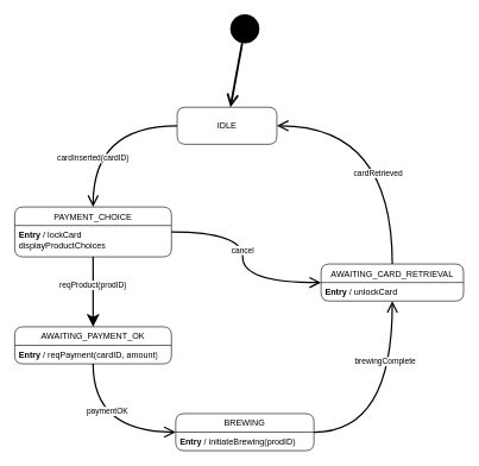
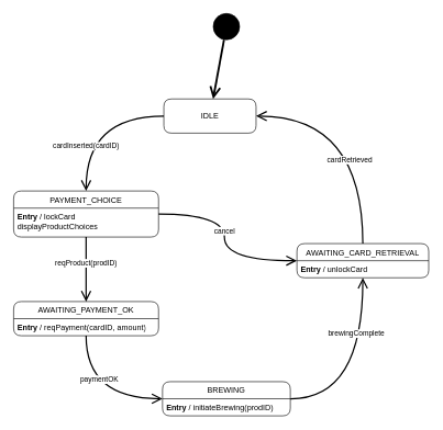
- <mxCell id="13" value="reqProduct(prodID)" style="edgeStyle=none;html=1;endArrow=classic;endSize=12;strokeWidth=2;verticalAlign=bottom;" parent="1" source="3" target="5" edge="1"><mxGeometry width="160" relative="1" as="geometry"><mxPoint x="70" y="440" as="sourcePoint" /><mxPoint x="230" y="440" as="targetPoint" /></mxGeometry></mxCell>
+ <mxCell id="13" value="reqProduct(prodID)" style="edgeStyle=none;html=1;endArrow=open;endSize=12;strokeWidth=2;verticalAlign=bottom;" parent="1" source="3" target="5" edge="1"><mxGeometry width="160" relative="1" as="geometry"><mxPoint x="70" y="440" as="sourcePoint" /><mxPoint x="230" y="440" as="targetPoint" /></mxGeometry></mxCell>
